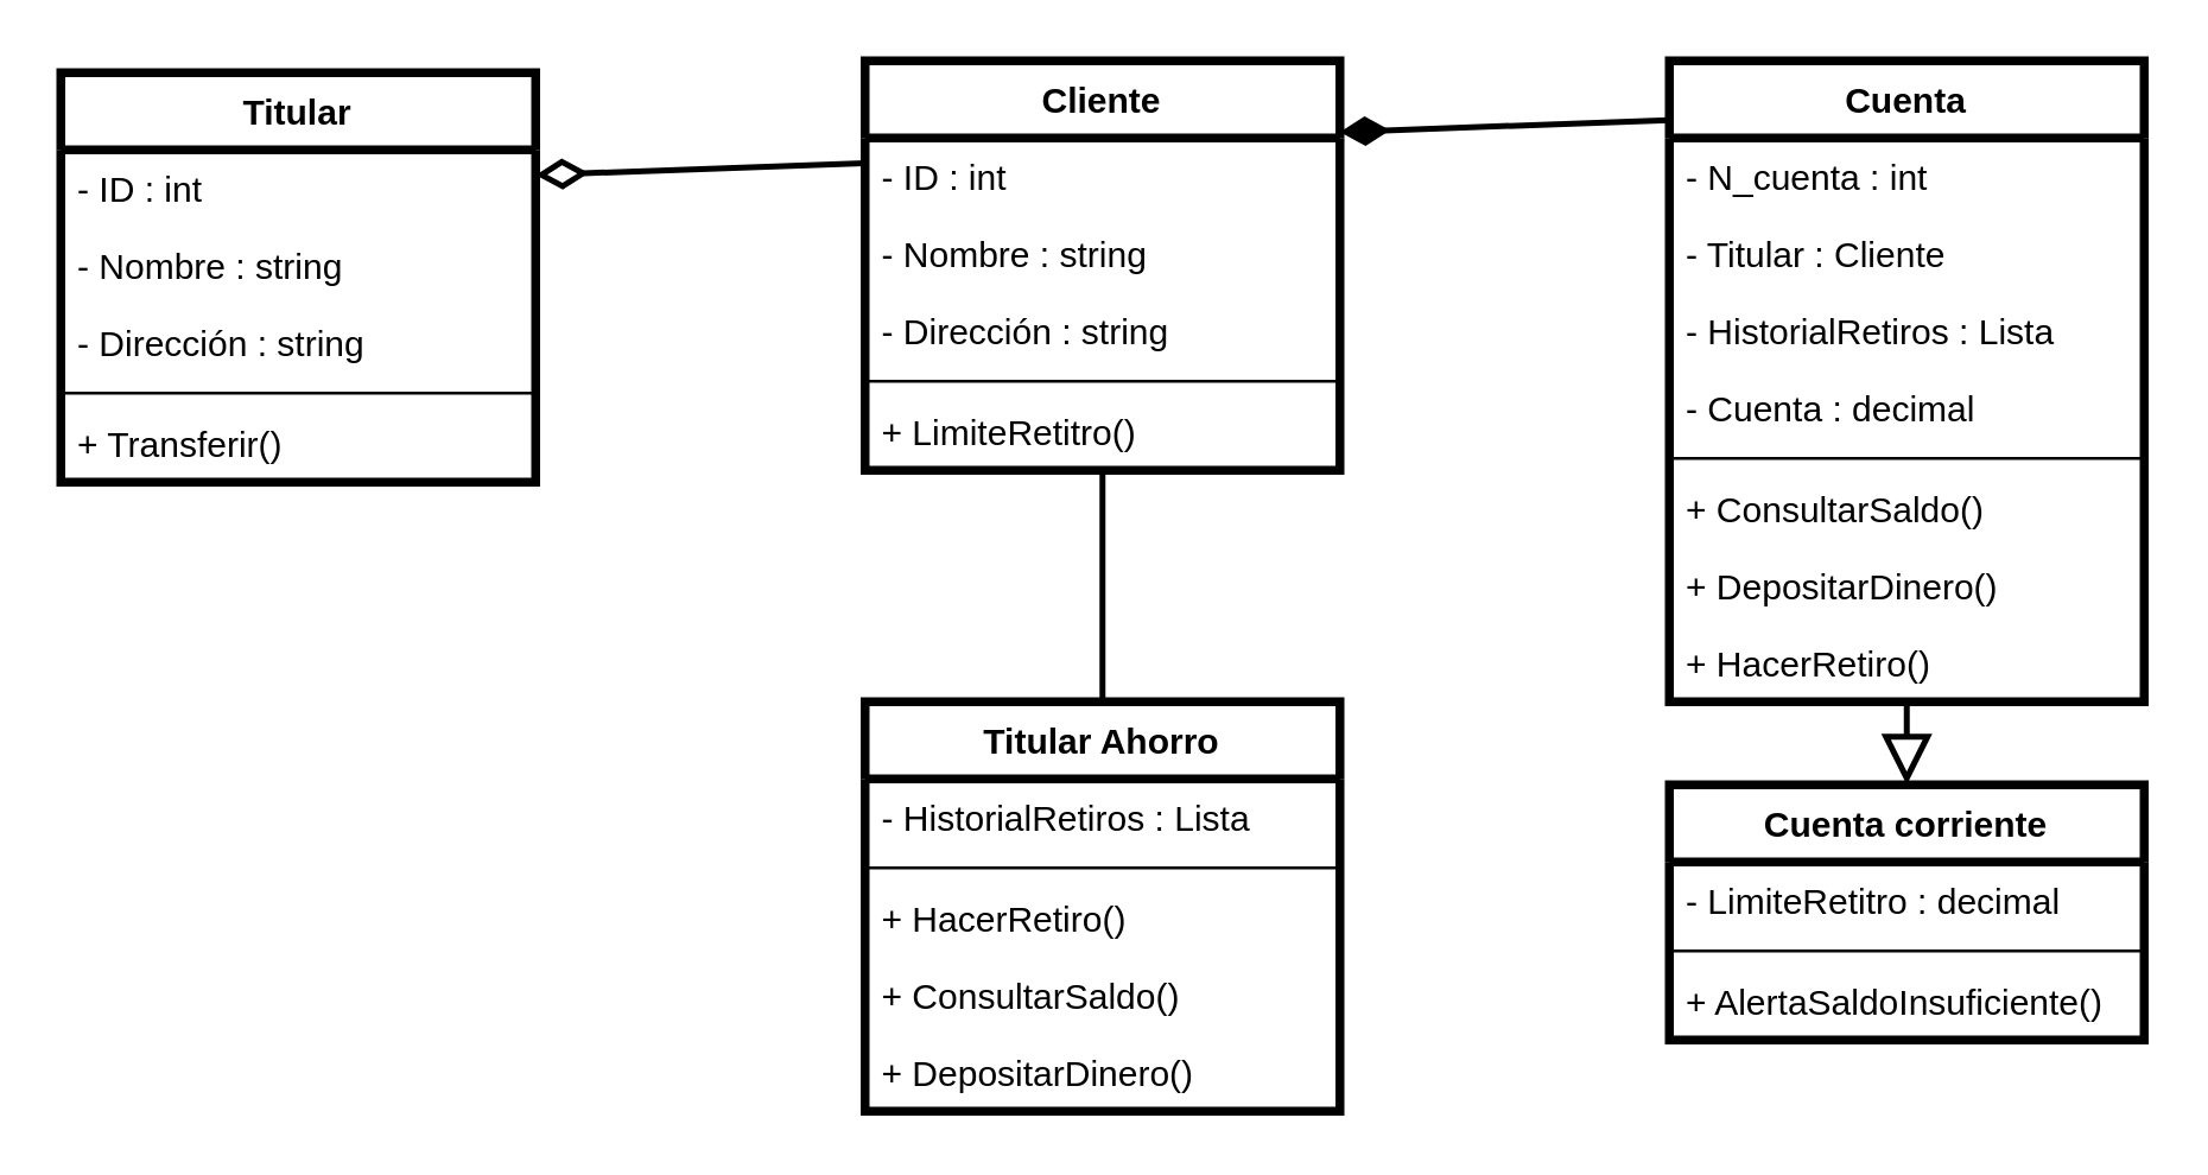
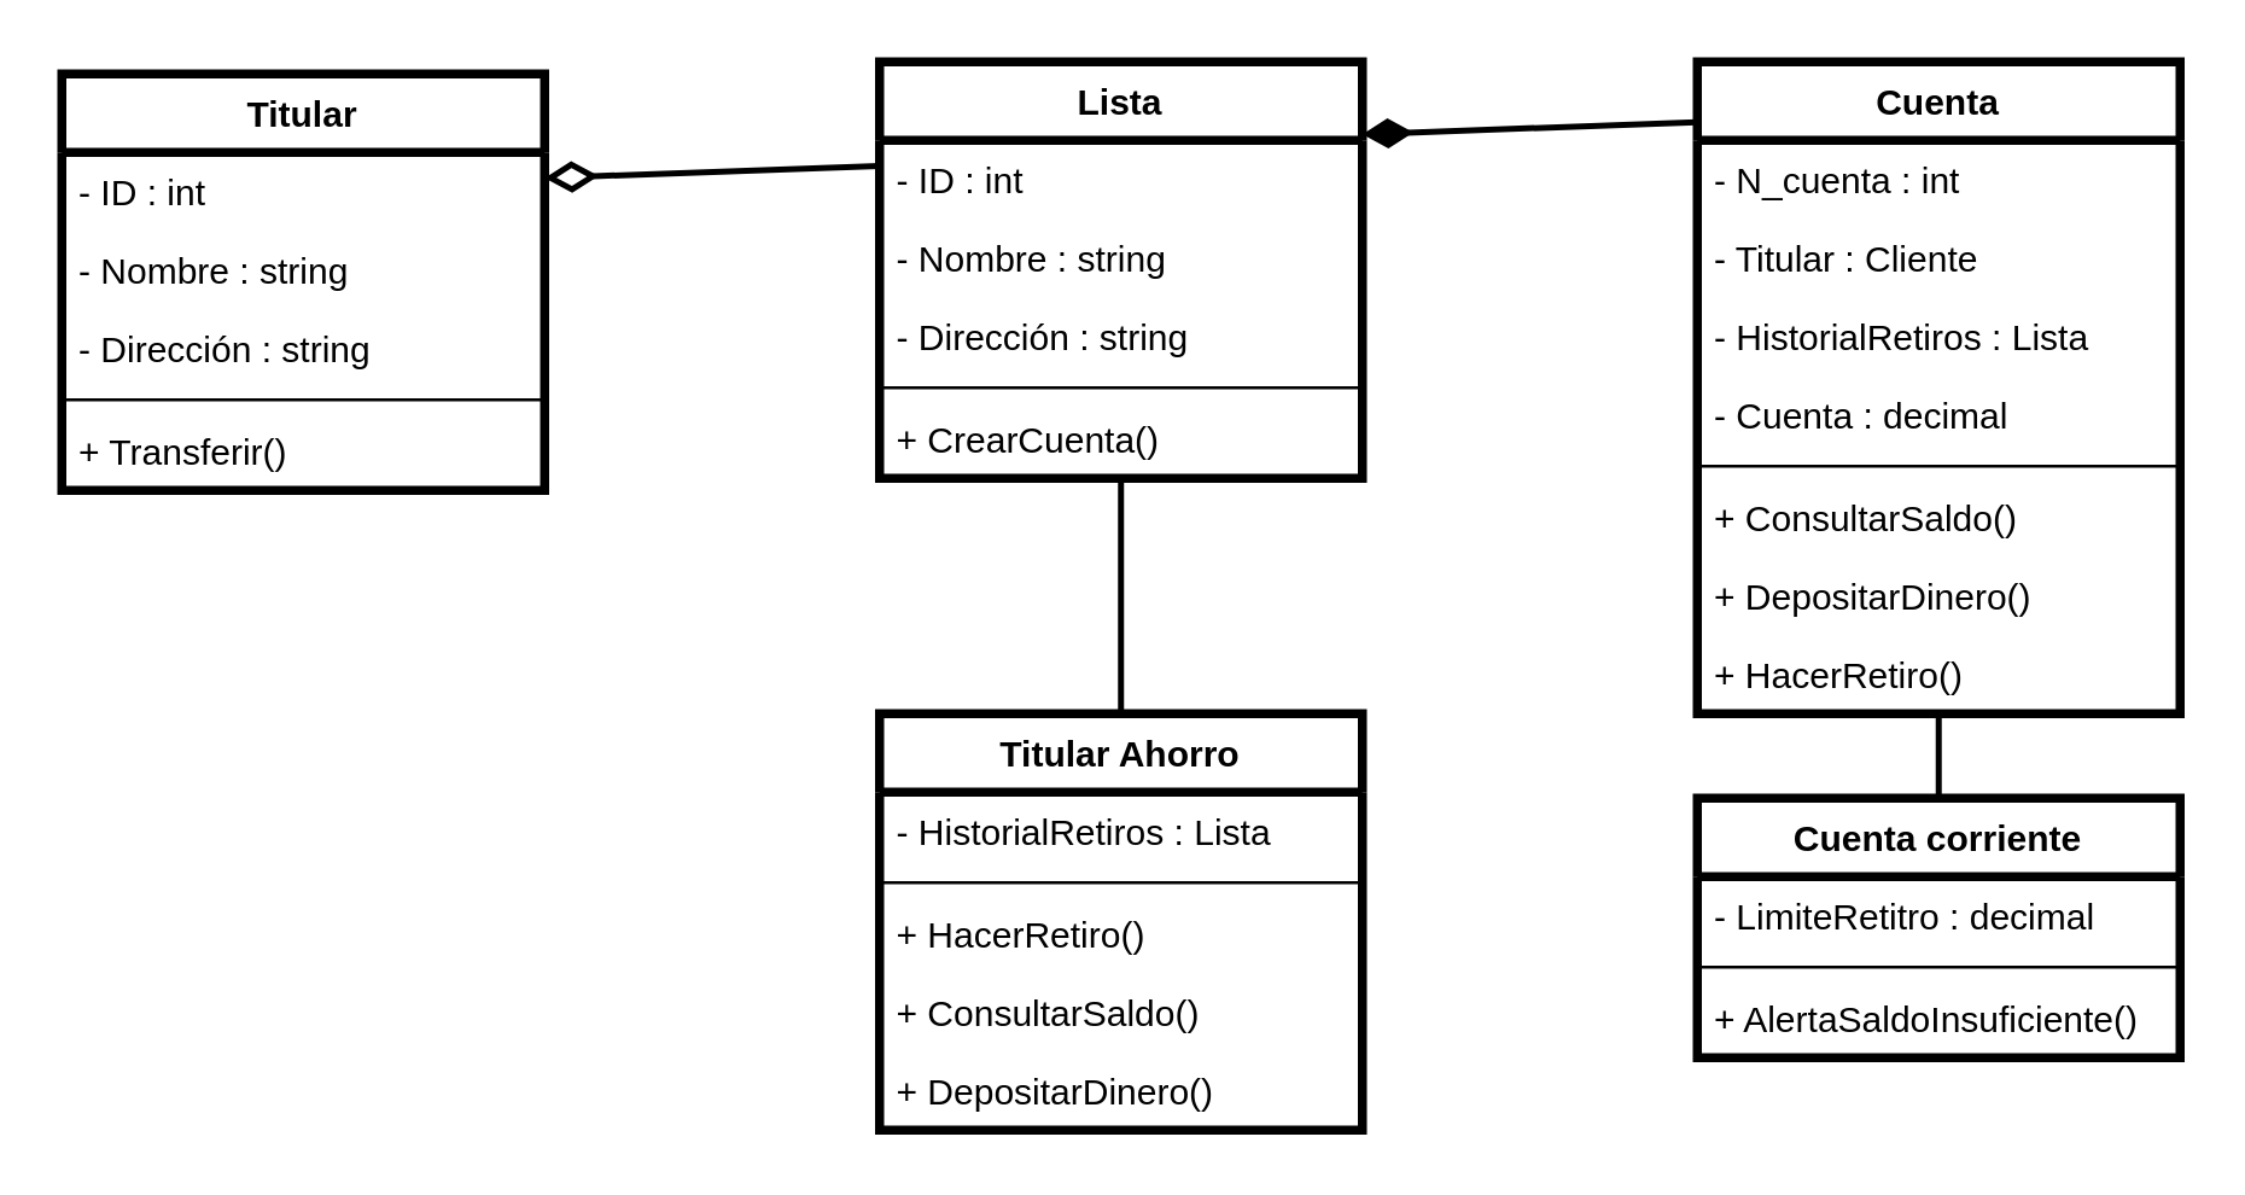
- <mxCell id="8" value="Cliente" style="swimlane;fontStyle=1;align=center;verticalAlign=top;childLayout=stackLayout;horizontal=1;startSize=26;horizontalStack=0;resizeParent=1;resizeParentMax=0;resizeLast=0;collapsible=1;marginBottom=0;strokeWidth=3;" vertex="1" parent="1"><mxGeometry x="291" y="20" width="160" height="138" as="geometry" /></mxCell>
+ <mxCell id="8" value="Lista" style="swimlane;fontStyle=1;align=center;verticalAlign=top;childLayout=stackLayout;horizontal=1;startSize=26;horizontalStack=0;resizeParent=1;resizeParentMax=0;resizeLast=0;collapsible=1;marginBottom=0;strokeWidth=3;" vertex="1" parent="1"><mxGeometry x="291" y="20" width="160" height="138" as="geometry" /></mxCell>
- <mxCell id="13" value="+ LimiteRetitro()" style="text;strokeColor=none;fillColor=none;align=left;verticalAlign=top;spacingLeft=4;spacingRight=4;overflow=hidden;rotatable=0;points=[[0,0.5],[1,0.5]];portConstraint=eastwest;strokeWidth=3;" vertex="1" parent="8"><mxGeometry y="112" width="160" height="26" as="geometry" /></mxCell>
+ <mxCell id="13" value="+ CrearCuenta()" style="text;strokeColor=none;fillColor=none;align=left;verticalAlign=top;spacingLeft=4;spacingRight=4;overflow=hidden;rotatable=0;points=[[0,0.5],[1,0.5]];portConstraint=eastwest;strokeWidth=3;" vertex="1" parent="8"><mxGeometry y="112" width="160" height="26" as="geometry" /></mxCell>
- <mxCell id="35" value="" style="endArrow=block;endFill=0;endSize=12;html=1;strokeWidth=2;exitX=0.5;exitY=1;exitDx=0;exitDy=0;entryX=0.5;entryY=0;entryDx=0;entryDy=0;" edge="1" parent="1" source="20" target="29"><mxGeometry width="160" relative="1" as="geometry"><mxPoint x="622" y="133" as="sourcePoint" /><mxPoint x="782" y="133" as="targetPoint" /></mxGeometry></mxCell>
+ <mxCell id="35" value="" style="endArrow=none;endFill=0;endSize=12;html=1;strokeWidth=2;exitX=0.5;exitY=1;exitDx=0;exitDy=0;entryX=0.5;entryY=0;entryDx=0;entryDy=0;" edge="1" parent="1" source="20" target="29"><mxGeometry width="160" relative="1" as="geometry"><mxPoint x="622" y="133" as="sourcePoint" /><mxPoint x="782" y="133" as="targetPoint" /></mxGeometry></mxCell>
